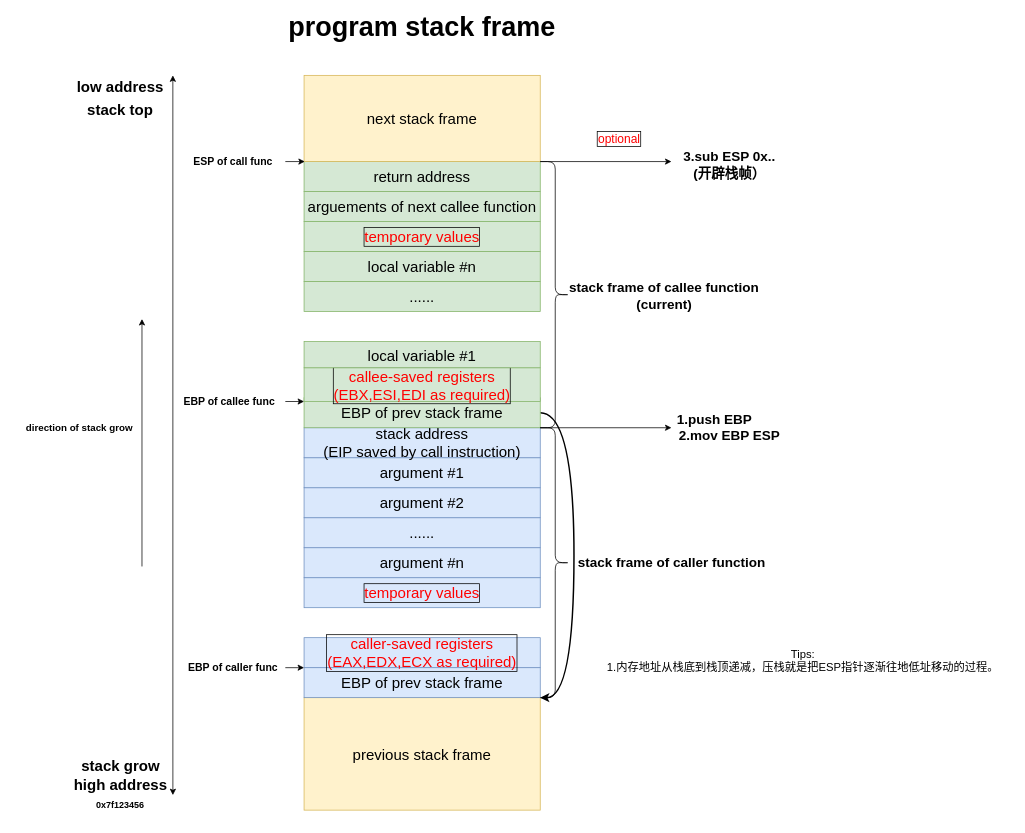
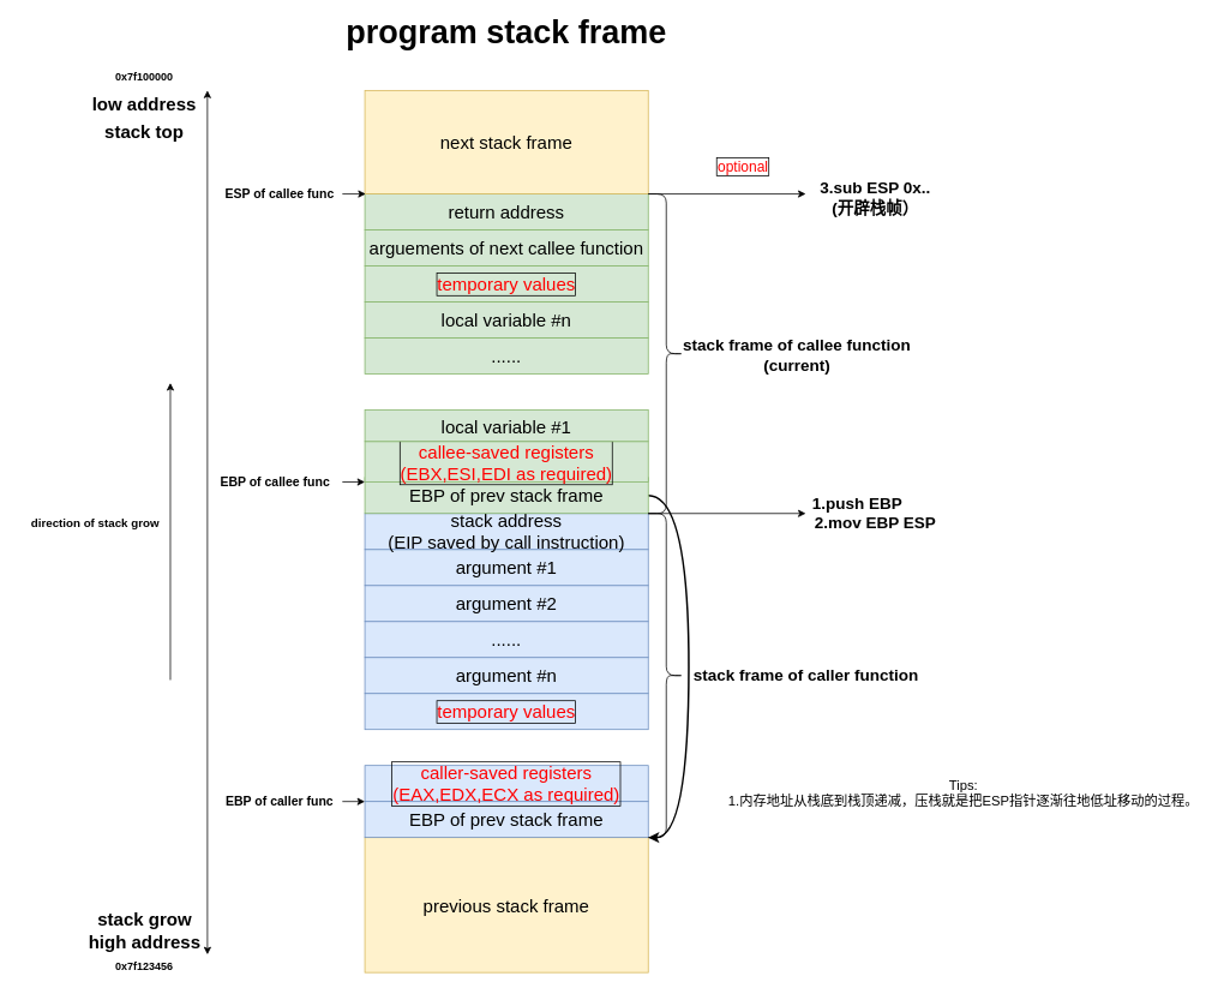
+ <mxCell id="18" value="0x7f100000" style="text;html=1;strokeColor=none;fillColor=none;align=center;verticalAlign=middle;whiteSpace=wrap;rounded=0;fontStyle=1" vertex="1" parent="1"><mxGeometry x="130" y="70" width="60" height="30" as="geometry" /></mxCell>
- <mxCell id="34" value="ESP of call func" style="text;html=1;align=center;verticalAlign=middle;resizable=0;points=[];autosize=1;strokeColor=none;fillColor=none;fontSize=14;fontStyle=1" vertex="1" parent="1"><mxGeometry x="240" y="200" width="140" height="30" as="geometry" /></mxCell>
+ <mxCell id="34" value="ESP of callee func" style="text;html=1;align=center;verticalAlign=middle;resizable=0;points=[];autosize=1;strokeColor=none;fillColor=none;fontSize=14;fontStyle=1" vertex="1" parent="1"><mxGeometry x="240" y="200" width="140" height="30" as="geometry" /></mxCell>
- <mxCell id="40" value="direction of stack grow" style="text;html=1;align=center;verticalAlign=middle;resizable=0;points=[];autosize=1;strokeColor=none;fillColor=none;fontStyle=1;fontSize=13;" vertex="1" parent="1"><mxGeometry x="20" y="554.5" width="170" height="30" as="geometry" /></mxCell>
+ <mxCell id="40" value="direction of stack grow" style="text;html=1;align=center;verticalAlign=middle;resizable=0;points=[];autosize=1;strokeColor=none;fillColor=none;fontStyle=1;fontSize=13;" vertex="1" parent="1"><mxGeometry x="20" y="564.5" width="170" height="30" as="geometry" /></mxCell>
